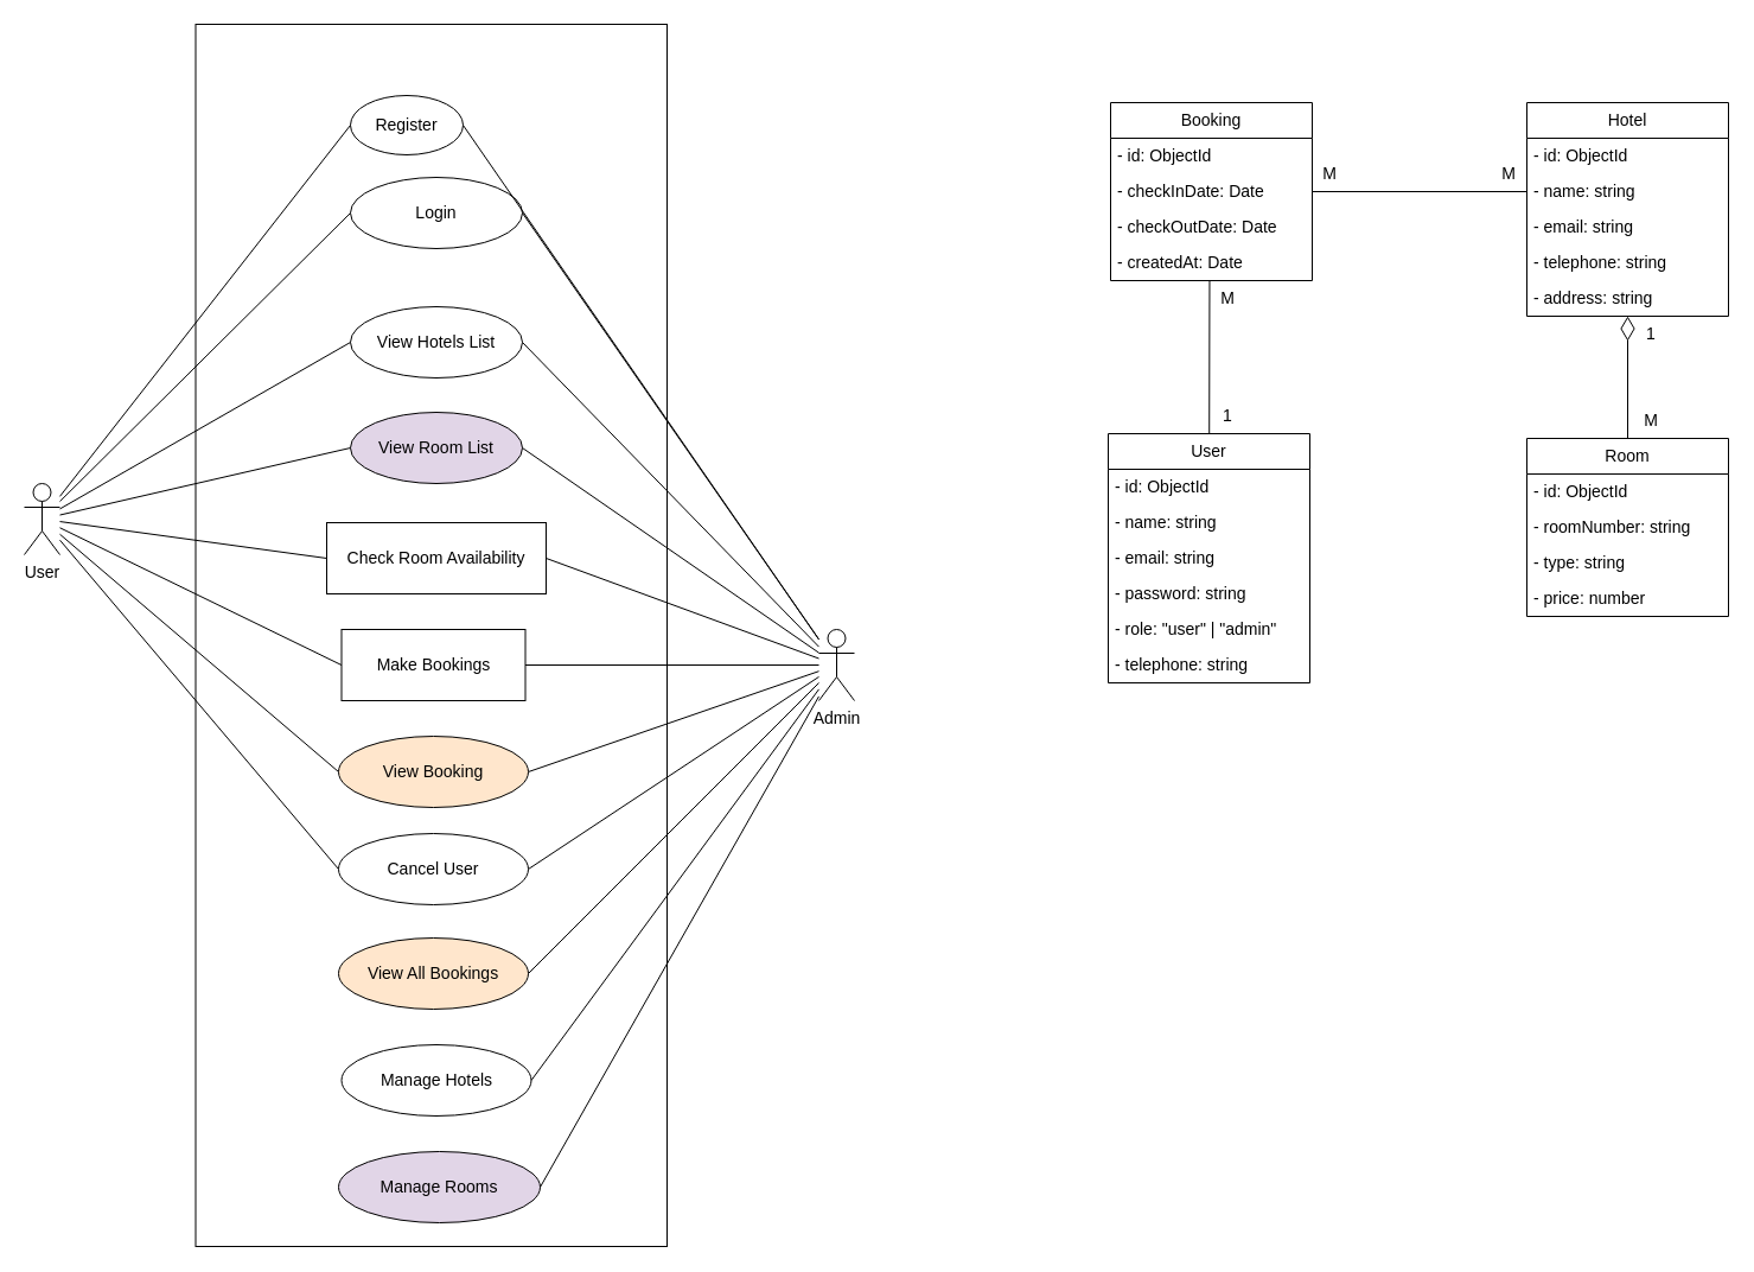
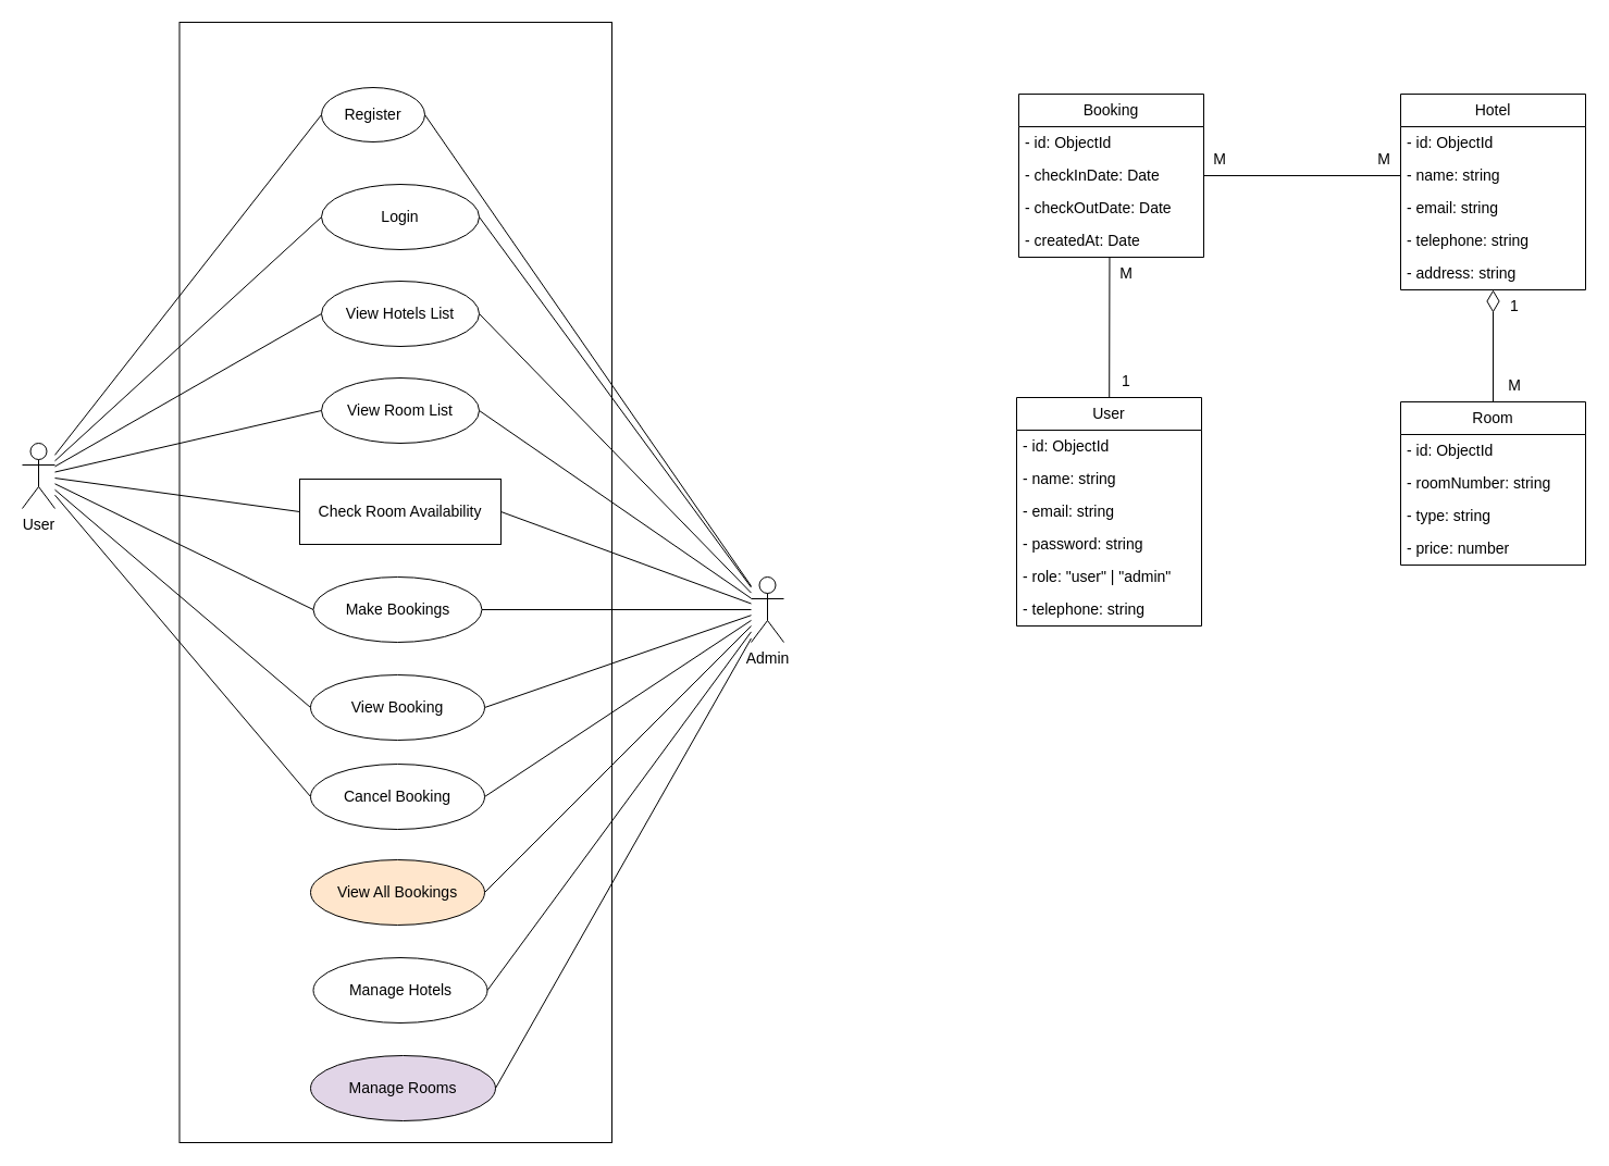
- <mxCell id="4" value="Login" style="ellipse;whiteSpace=wrap;html=1;fontSize=14;" vertex="1" parent="1"><mxGeometry x="295" y="149" width="145" height="60" as="geometry" /></mxCell>
+ <mxCell id="4" value="Login" style="ellipse;whiteSpace=wrap;html=1;fontSize=14;" vertex="1" parent="1"><mxGeometry x="295" y="169" width="145" height="60" as="geometry" /></mxCell>
- <mxCell id="6" value="View Room List" style="ellipse;whiteSpace=wrap;html=1;fontSize=14;fillColor=#e1d5e7;" vertex="1" parent="1"><mxGeometry x="295" y="347" width="145" height="60" as="geometry" /></mxCell>
+ <mxCell id="6" value="View Room List" style="ellipse;whiteSpace=wrap;html=1;fontSize=14;" vertex="1" parent="1"><mxGeometry x="295" y="347" width="145" height="60" as="geometry" /></mxCell>
- <mxCell id="8" value="Make Bookings" style="whiteSpace=wrap;html=1;fontSize=14;rounded=0;" vertex="1" parent="1"><mxGeometry x="287.5" y="530" width="155" height="60" as="geometry" /></mxCell>
+ <mxCell id="8" value="Make Bookings" style="ellipse;whiteSpace=wrap;html=1;fontSize=14;" vertex="1" parent="1"><mxGeometry x="287.5" y="530" width="155" height="60" as="geometry" /></mxCell>
- <mxCell id="33" value="View Booking" style="ellipse;whiteSpace=wrap;html=1;fontSize=14;fillColor=#ffe6cc;" vertex="1" parent="1"><mxGeometry x="285" y="620" width="160" height="60" as="geometry" /></mxCell>
+ <mxCell id="33" value="View Booking" style="ellipse;whiteSpace=wrap;html=1;fontSize=14;" vertex="1" parent="1"><mxGeometry x="285" y="620" width="160" height="60" as="geometry" /></mxCell>
- <mxCell id="34" value="Cancel User" style="ellipse;whiteSpace=wrap;html=1;fontSize=14;" vertex="1" parent="1"><mxGeometry x="285" y="702" width="160" height="60" as="geometry" /></mxCell>
+ <mxCell id="34" value="Cancel Booking" style="ellipse;whiteSpace=wrap;html=1;fontSize=14;" vertex="1" parent="1"><mxGeometry x="285" y="702" width="160" height="60" as="geometry" /></mxCell>
